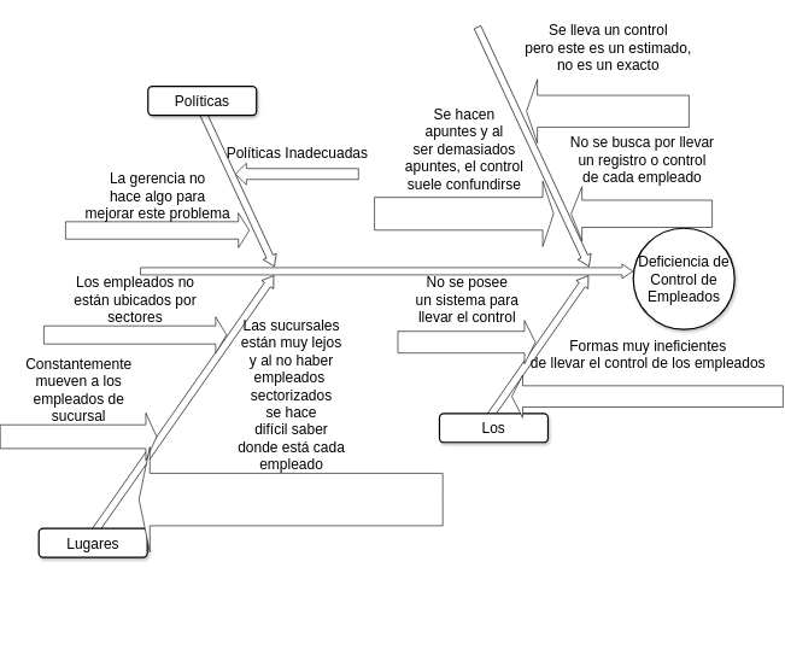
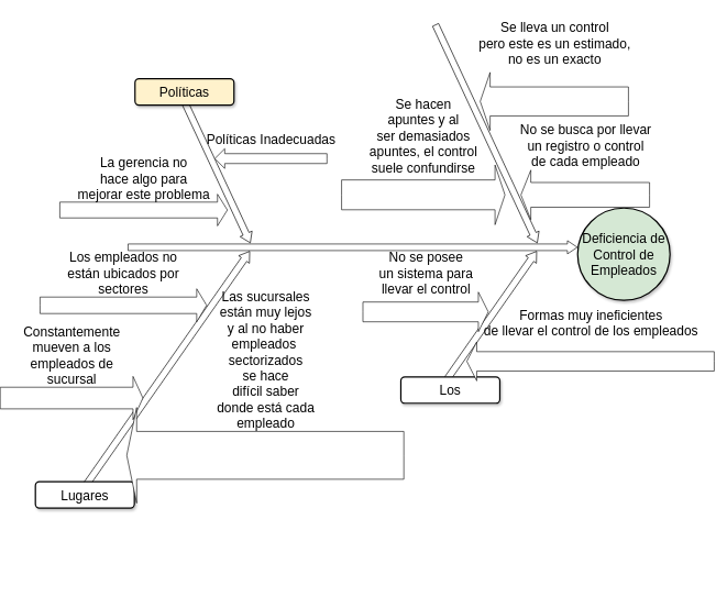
- <mxCell id="7" value="Políticas" style="rounded=1;whiteSpace=wrap;html=1;shadow=1;strokeWidth=2;fontSize=20;" parent="1" vertex="1"><mxGeometry x="171" y="119" width="150" height="40" as="geometry" /></mxCell>
+ <mxCell id="7" value="Políticas" style="rounded=1;whiteSpace=wrap;html=1;shadow=1;strokeWidth=2;fontSize=20;fillColor=#fff2cc;" parent="1" vertex="1"><mxGeometry x="171" y="119" width="150" height="40" as="geometry" /></mxCell>
- <mxCell id="10" value="Deficiencia de Control de Empleados" style="ellipse;whiteSpace=wrap;html=1;rounded=1;shadow=1;strokeWidth=2;fontSize=20;" parent="1" vertex="1"><mxGeometry x="842" y="315" width="140" height="140" as="geometry" /></mxCell>
+ <mxCell id="10" value="Deficiencia de Control de Empleados" style="ellipse;whiteSpace=wrap;html=1;rounded=1;shadow=1;strokeWidth=2;fontSize=20;fillColor=#d5e8d4;" parent="1" vertex="1"><mxGeometry x="842" y="315" width="140" height="140" as="geometry" /></mxCell>
